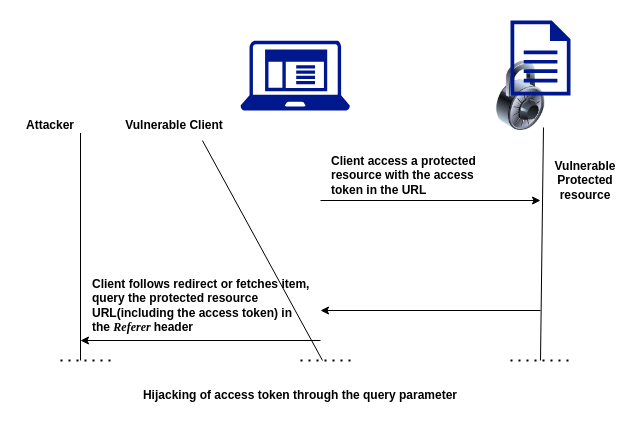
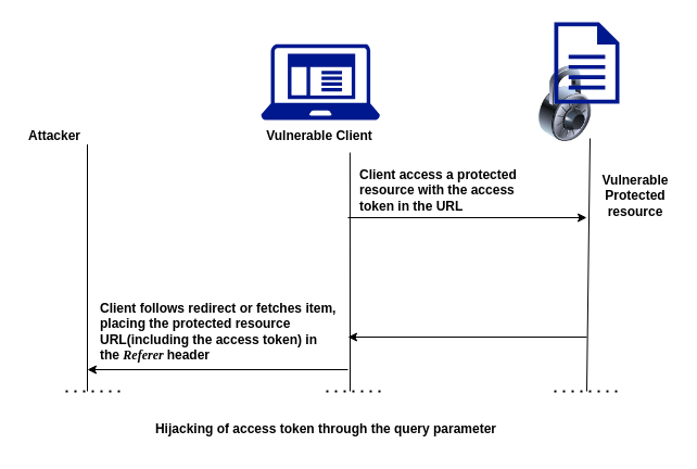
- <mxCell id="7" value="&lt;b&gt;Vulnerable Client&lt;/b&gt;" style="text;html=1;align=center;verticalAlign=middle;whiteSpace=wrap;rounded=0;" vertex="1" parent="1"><mxGeometry x="119.39" y="110" width="110" height="30" as="geometry" /></mxCell>
+ <mxCell id="7" value="&lt;b&gt;Vulnerable Client&lt;/b&gt;" style="text;html=1;align=center;verticalAlign=middle;whiteSpace=wrap;rounded=0;" vertex="1" parent="1"><mxGeometry x="239.39" y="110" width="110" height="30" as="geometry" /></mxCell>
- <mxCell id="20" value="&lt;b&gt;Client follows redirect or fetches item, query the protected resource URL(including the access token) in the &lt;i&gt;&lt;font face=&quot;Comic Sans MS&quot;&gt;Referer &lt;/font&gt;&lt;/i&gt;header&lt;/b&gt;" style="text;html=1;align=left;verticalAlign=middle;whiteSpace=wrap;rounded=0;" vertex="1" parent="1"><mxGeometry x="90" y="290" width="220" height="30" as="geometry" /></mxCell>
+ <mxCell id="20" value="&lt;b&gt;Client follows redirect or fetches item, placing the protected resource URL(including the access token) in the &lt;i&gt;&lt;font face=&quot;Comic Sans MS&quot;&gt;Referer &lt;/font&gt;&lt;/i&gt;header&lt;/b&gt;" style="text;html=1;align=left;verticalAlign=middle;whiteSpace=wrap;rounded=0;" vertex="1" parent="1"><mxGeometry x="90" y="290" width="220" height="30" as="geometry" /></mxCell>
